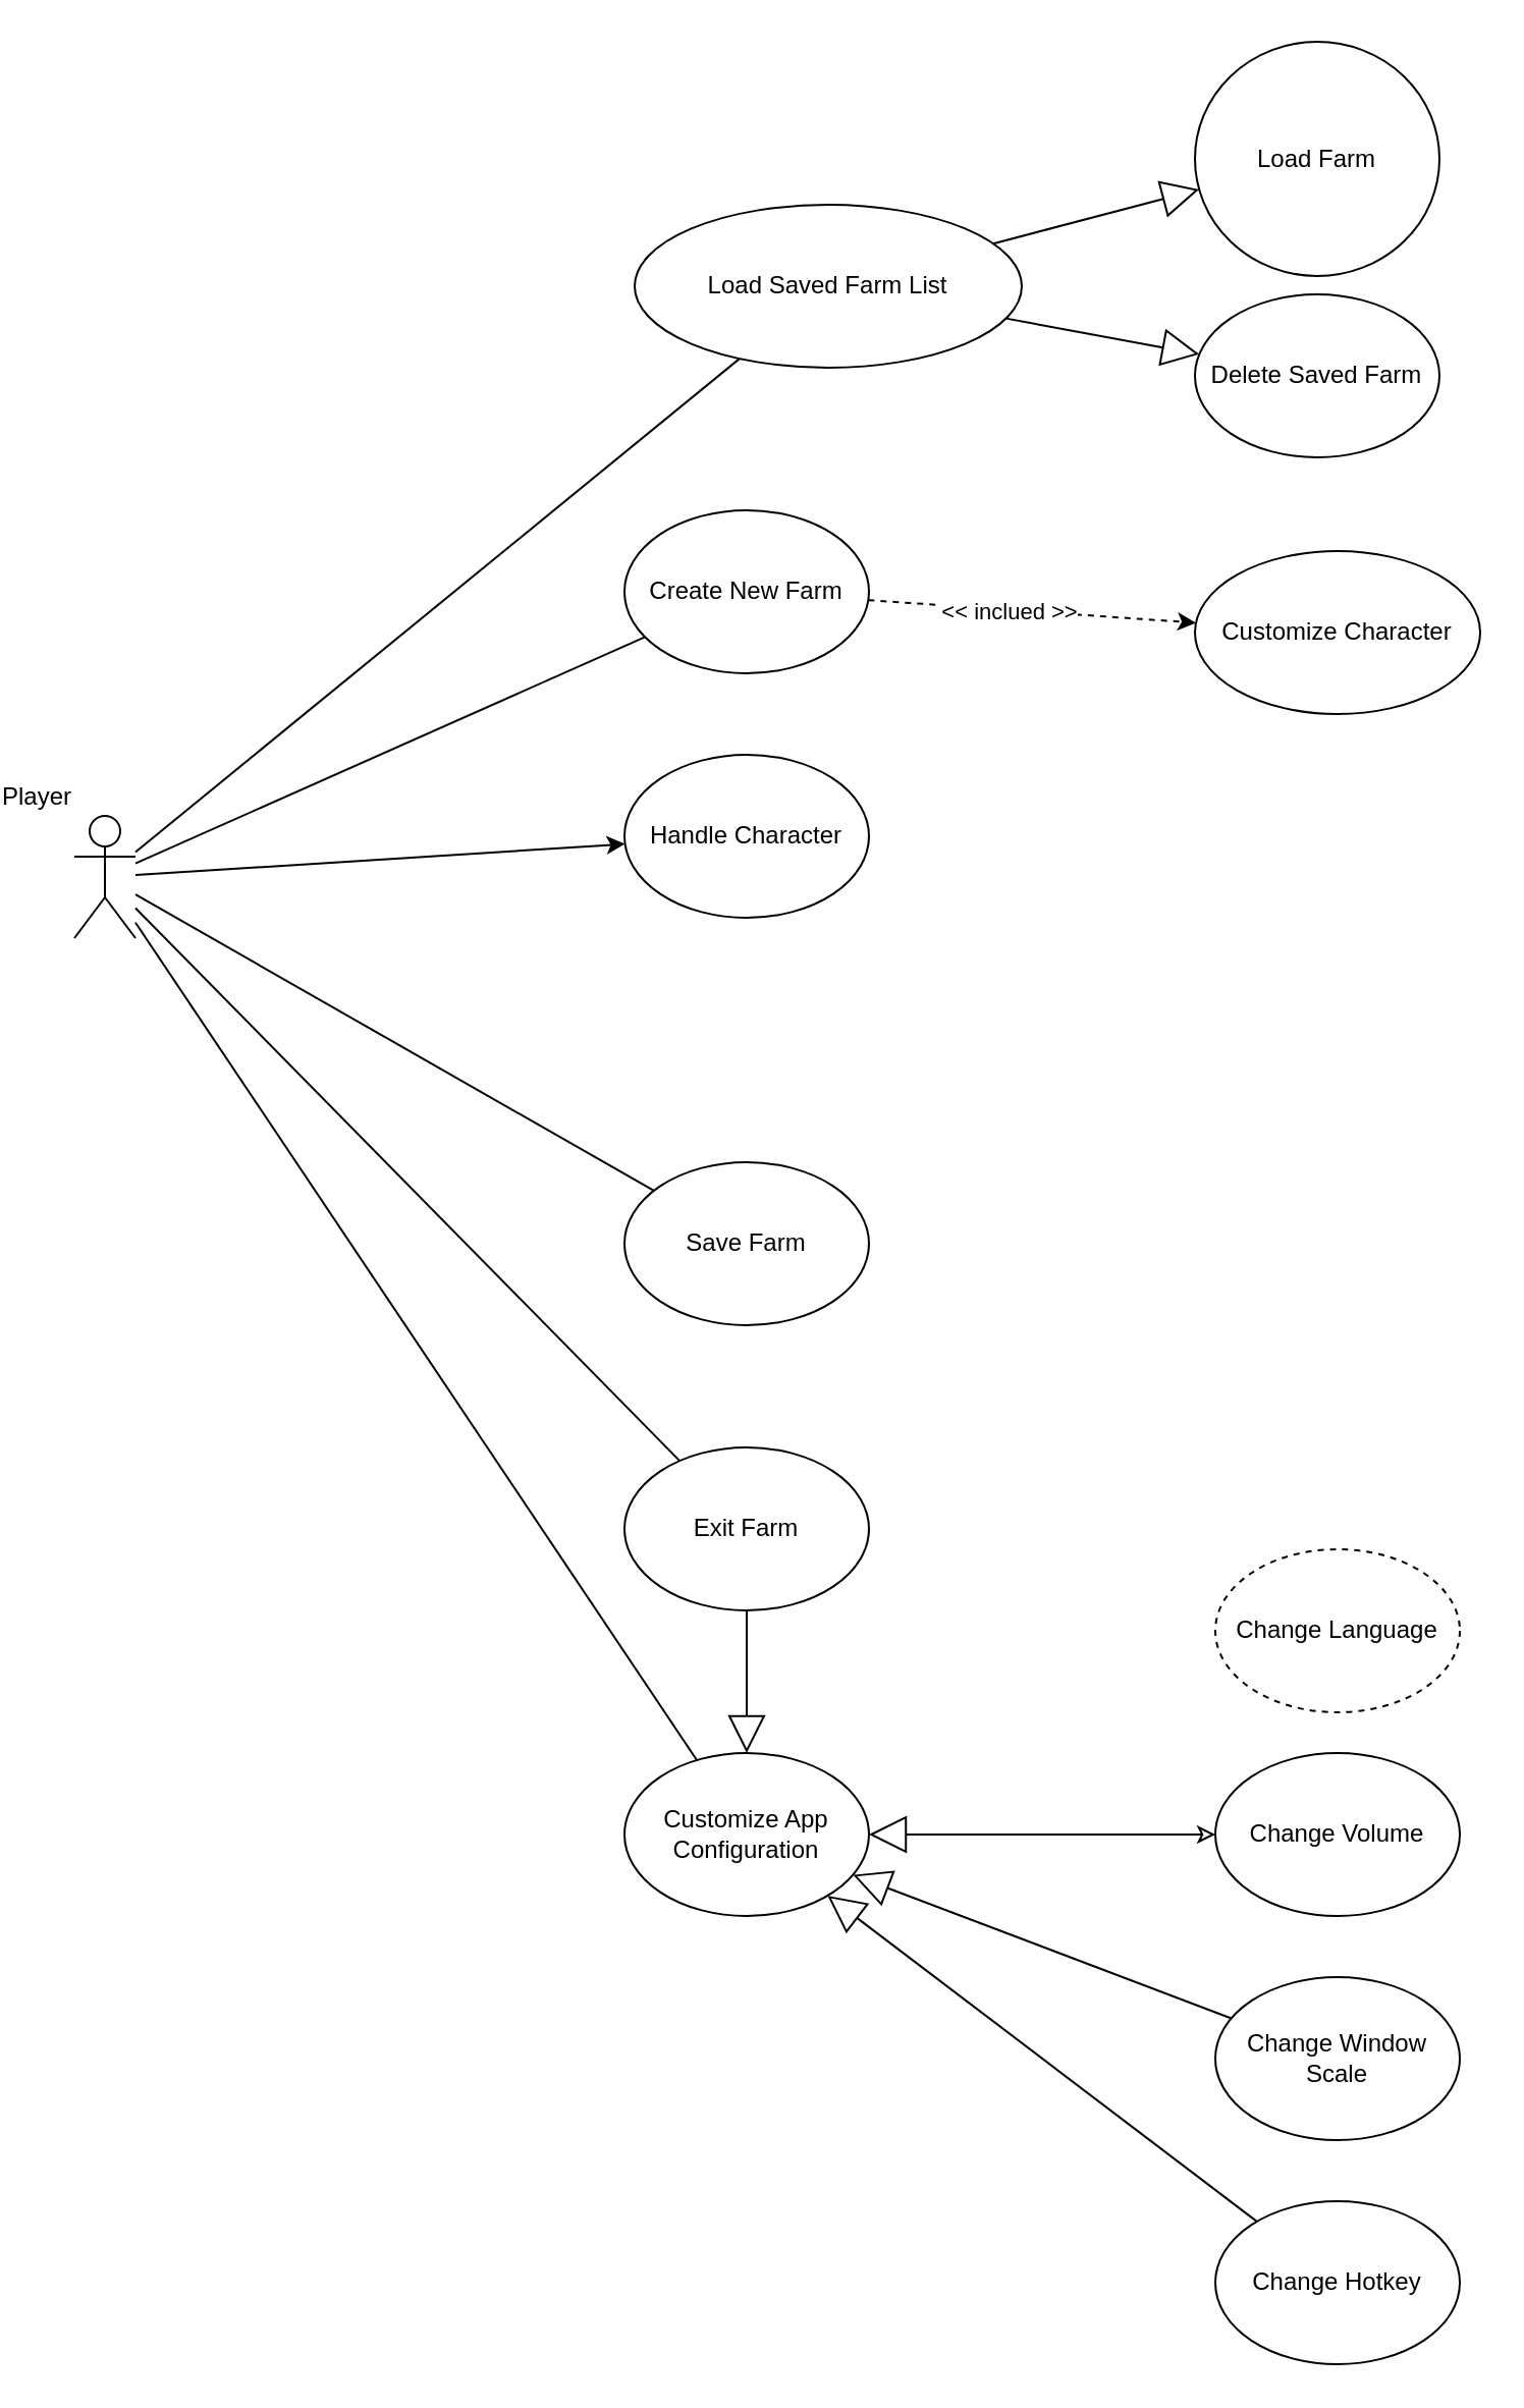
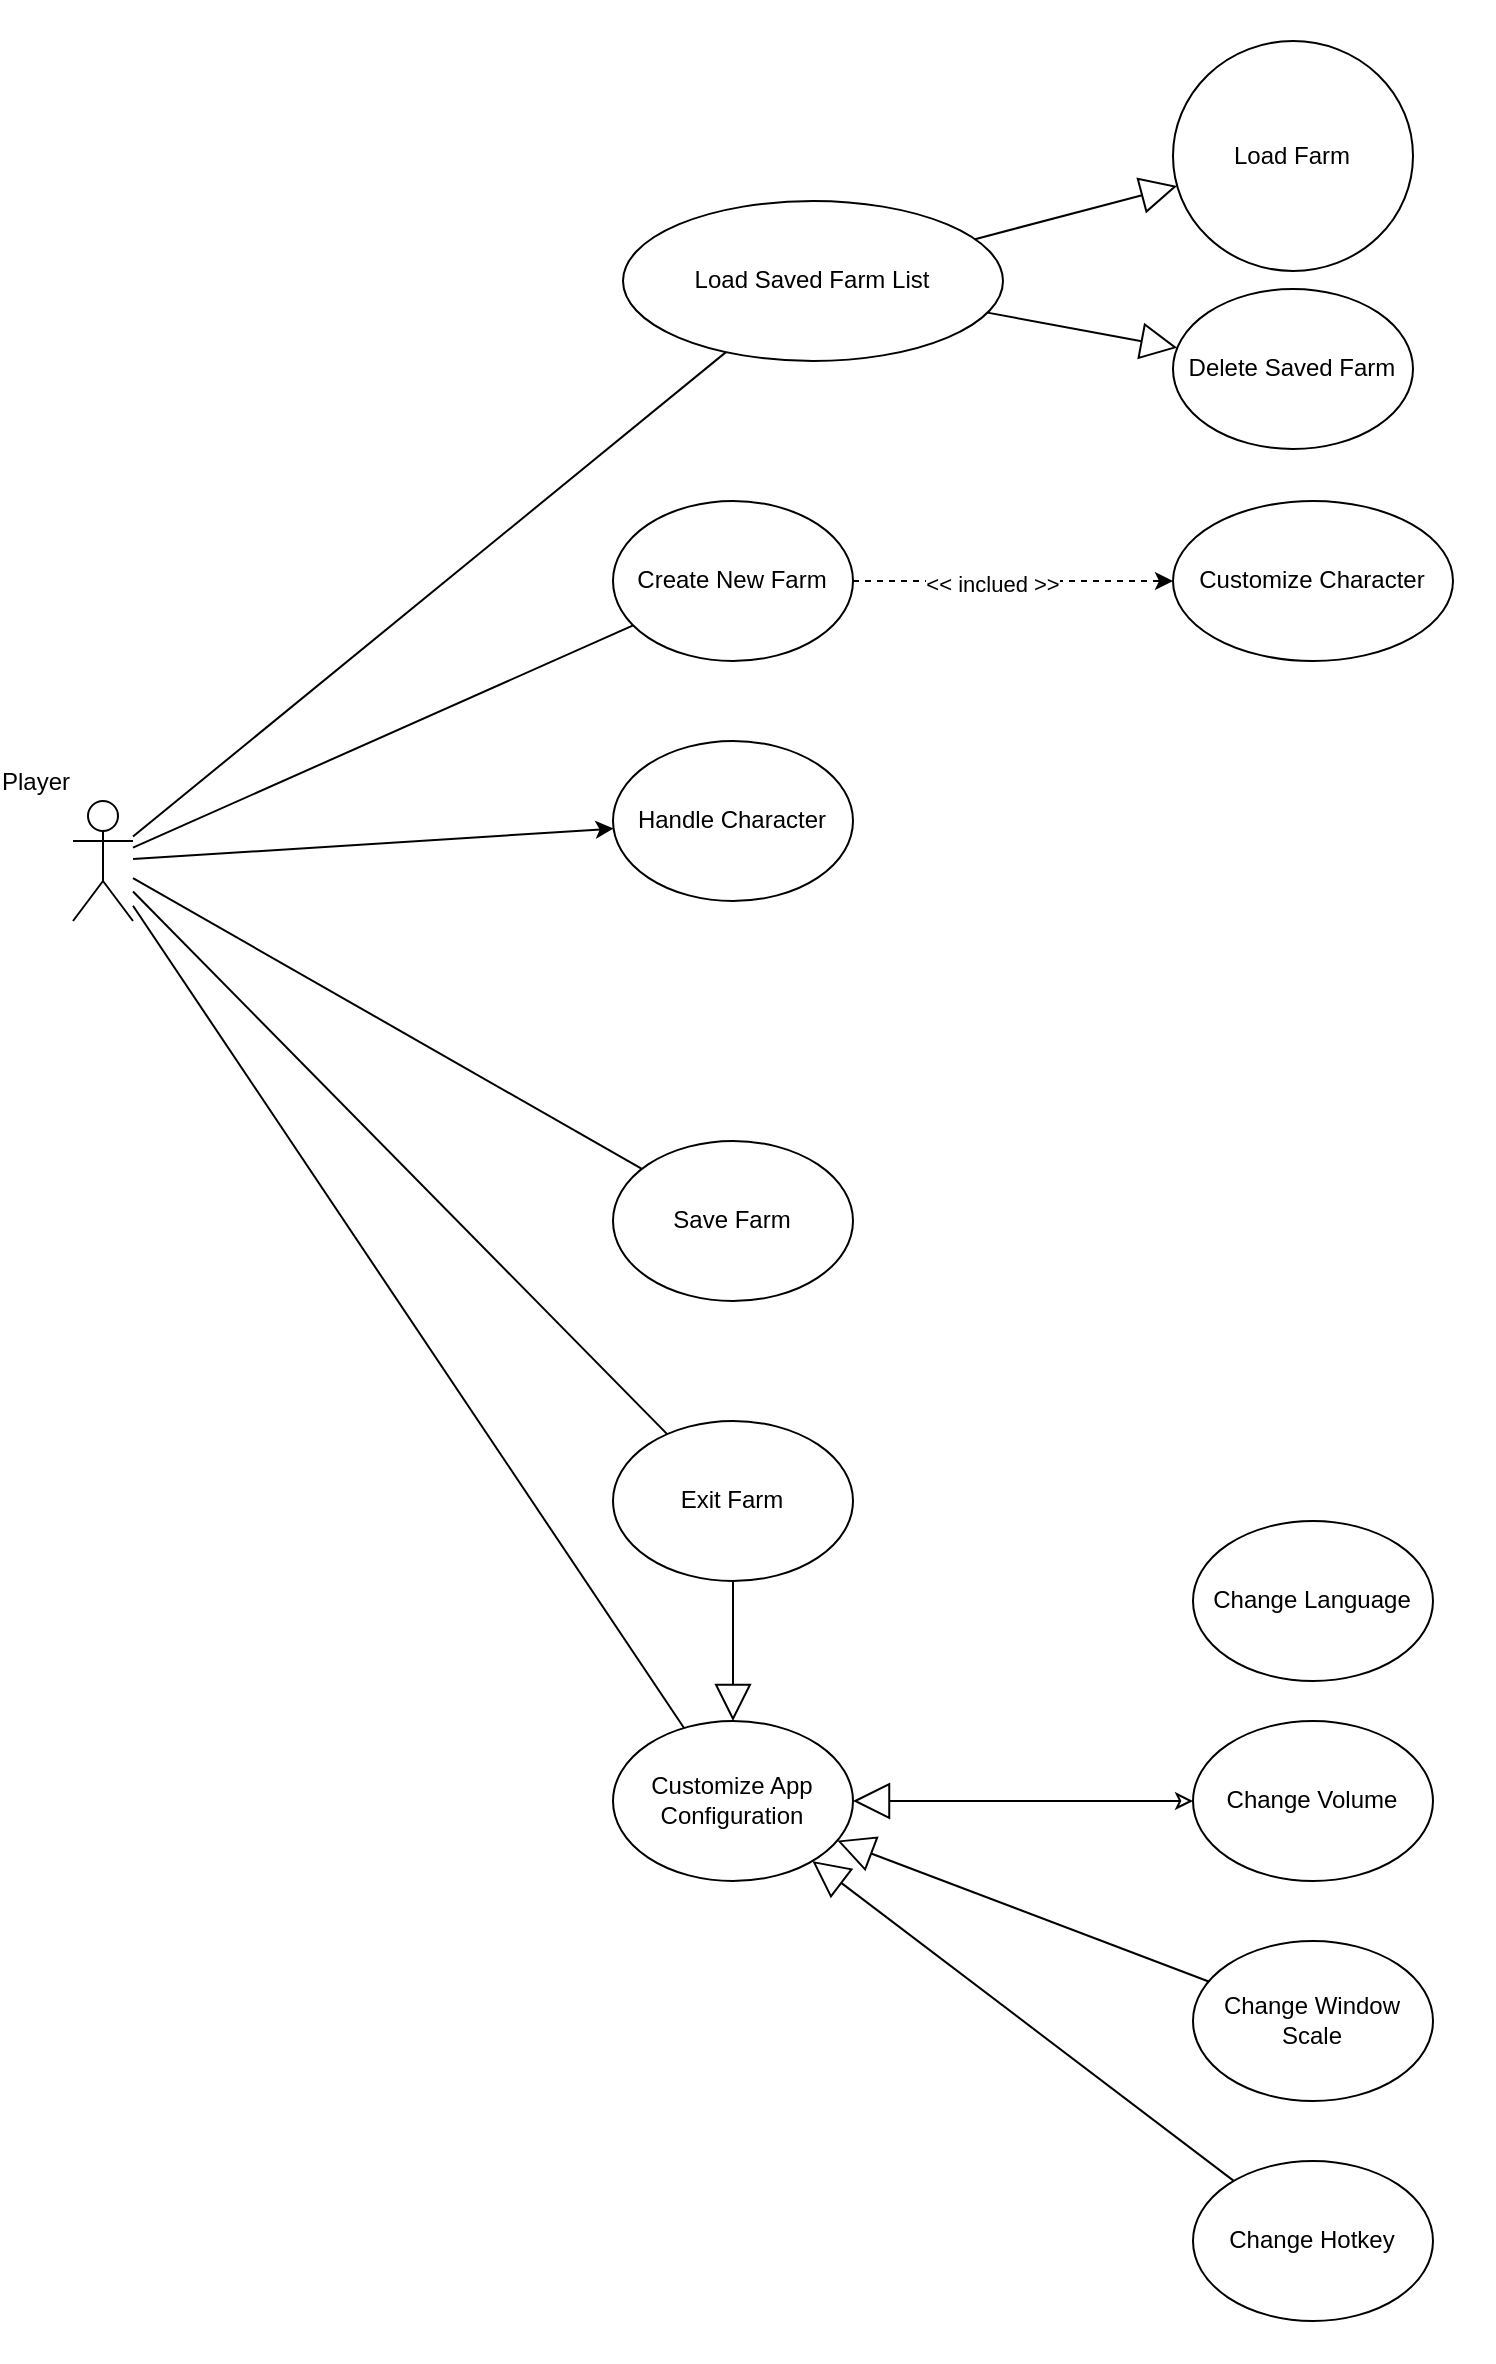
- <mxCell id="10" value="Customize Character" style="ellipse;whiteSpace=wrap;html=1;" parent="1" vertex="1"><mxGeometry x="570" y="270" width="140" height="80" as="geometry" /></mxCell>
+ <mxCell id="10" value="Customize Character" style="ellipse;whiteSpace=wrap;html=1;" parent="1" vertex="1"><mxGeometry x="570" y="250" width="140" height="80" as="geometry" /></mxCell>
- <mxCell id="24" value="Change Language" style="ellipse;whiteSpace=wrap;html=1;dashed=1;" parent="1" vertex="1"><mxGeometry x="580" y="760" width="120" height="80" as="geometry" /></mxCell>
+ <mxCell id="24" value="Change Language" style="ellipse;whiteSpace=wrap;html=1;" parent="1" vertex="1"><mxGeometry x="580" y="760" width="120" height="80" as="geometry" /></mxCell>
